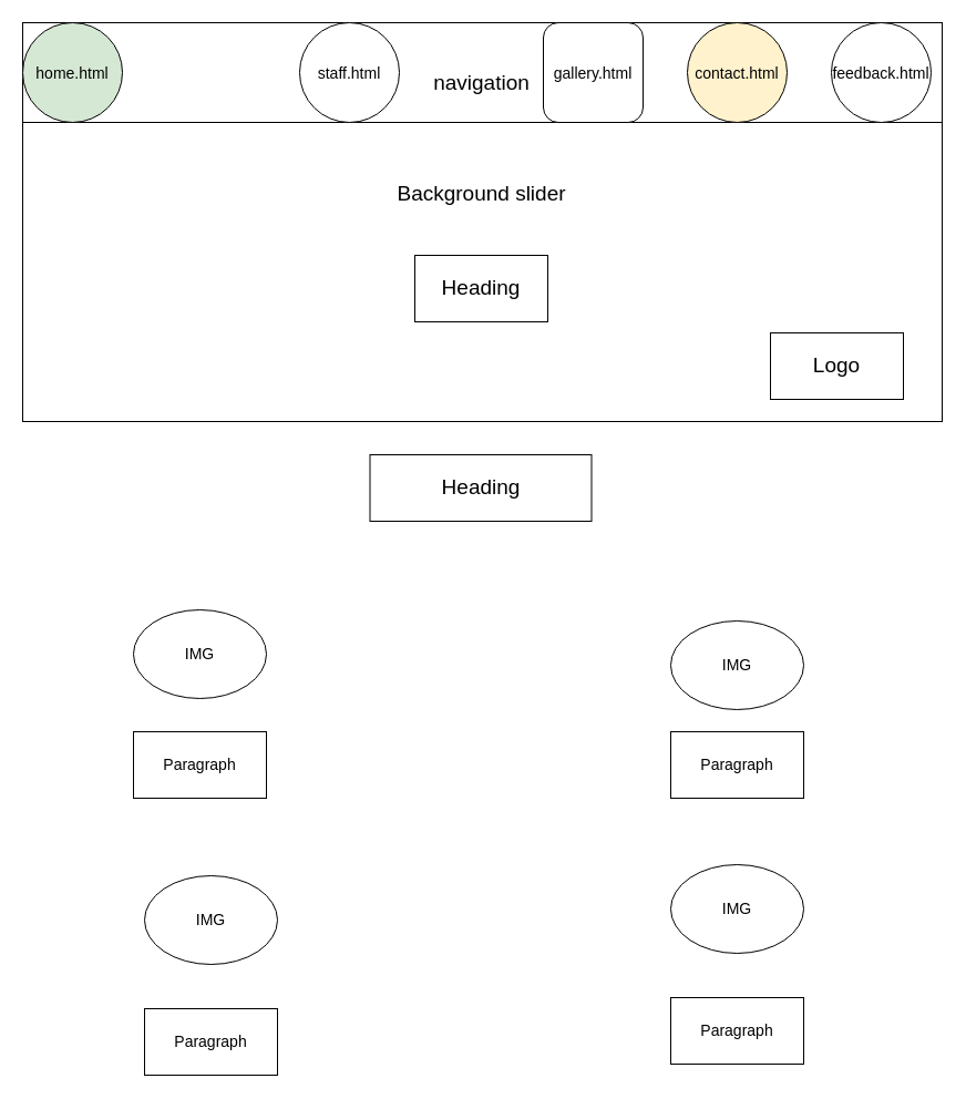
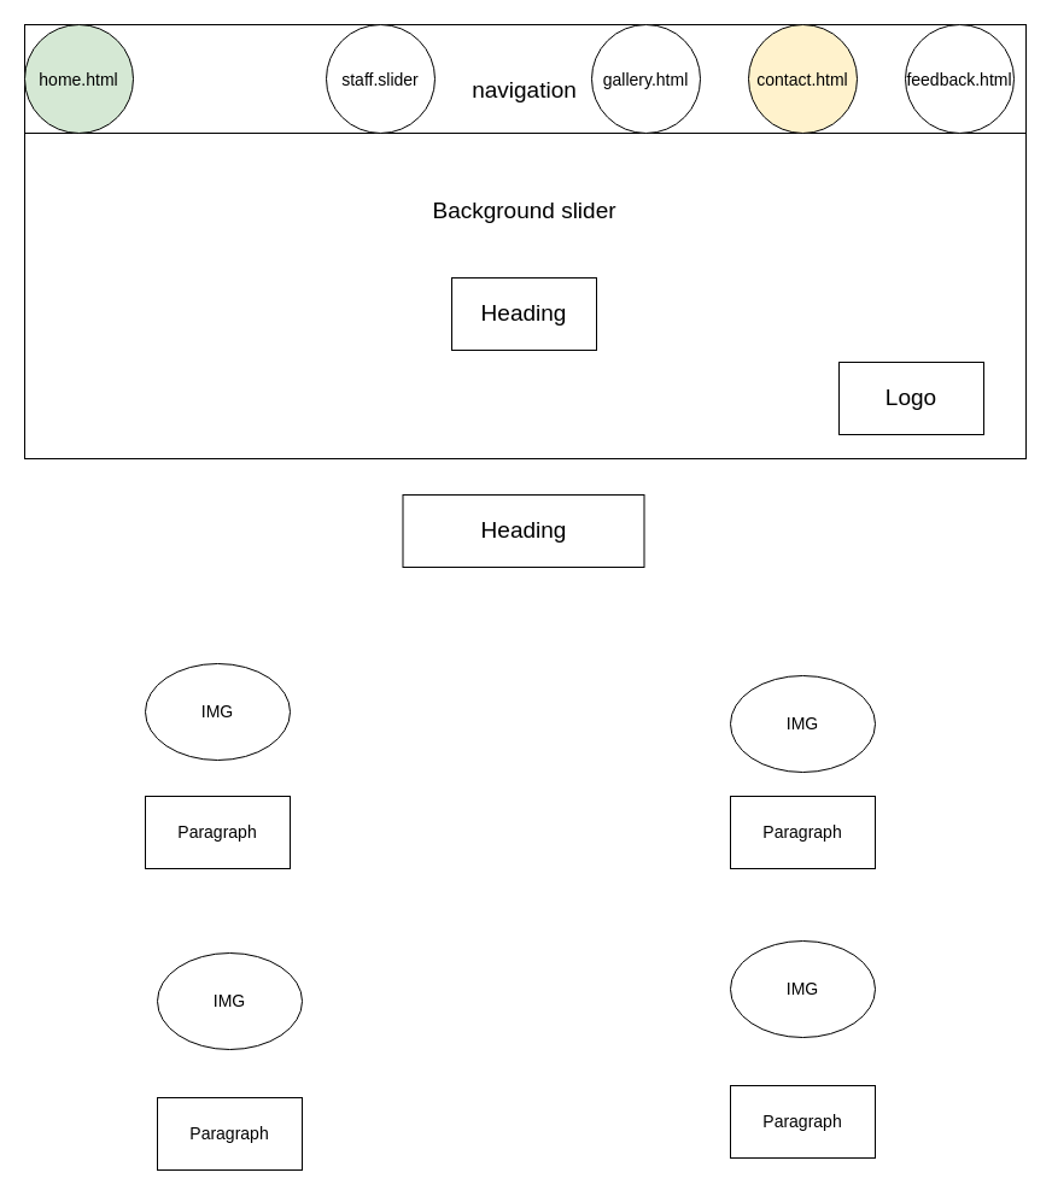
- <mxCell id="10" value="&lt;font style=&quot;font-size: 14px&quot;&gt;staff.html&lt;/font&gt;" style="ellipse;whiteSpace=wrap;html=1;aspect=fixed;fontSize=19;" vertex="1" parent="1"><mxGeometry x="270" y="20" width="90" height="90" as="geometry" /></mxCell>
+ <mxCell id="10" value="&lt;font style=&quot;font-size: 14px&quot;&gt;staff.slider&lt;/font&gt;" style="ellipse;whiteSpace=wrap;html=1;aspect=fixed;fontSize=19;" vertex="1" parent="1"><mxGeometry x="270" y="20" width="90" height="90" as="geometry" /></mxCell>
- <mxCell id="11" value="&lt;font style=&quot;font-size: 14px&quot;&gt;gallery.html&lt;/font&gt;" style="whiteSpace=wrap;html=1;aspect=fixed;fontSize=19;rounded=1;" vertex="1" parent="1"><mxGeometry x="490" y="20" width="90" height="90" as="geometry" /></mxCell>
+ <mxCell id="11" value="&lt;font style=&quot;font-size: 14px&quot;&gt;gallery.html&lt;/font&gt;" style="ellipse;whiteSpace=wrap;html=1;aspect=fixed;fontSize=19;" vertex="1" parent="1"><mxGeometry x="490" y="20" width="90" height="90" as="geometry" /></mxCell>
